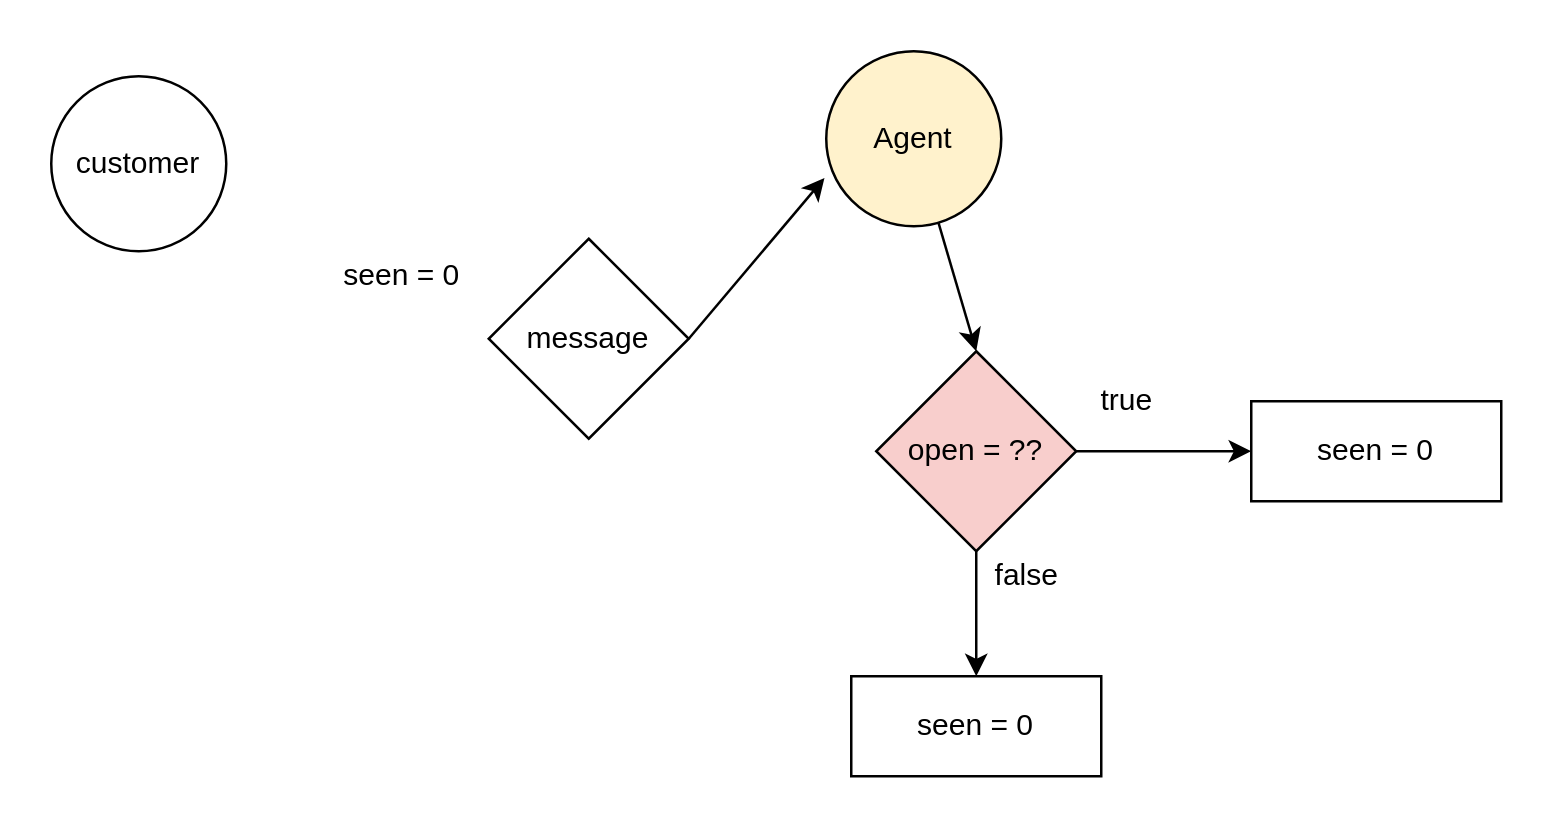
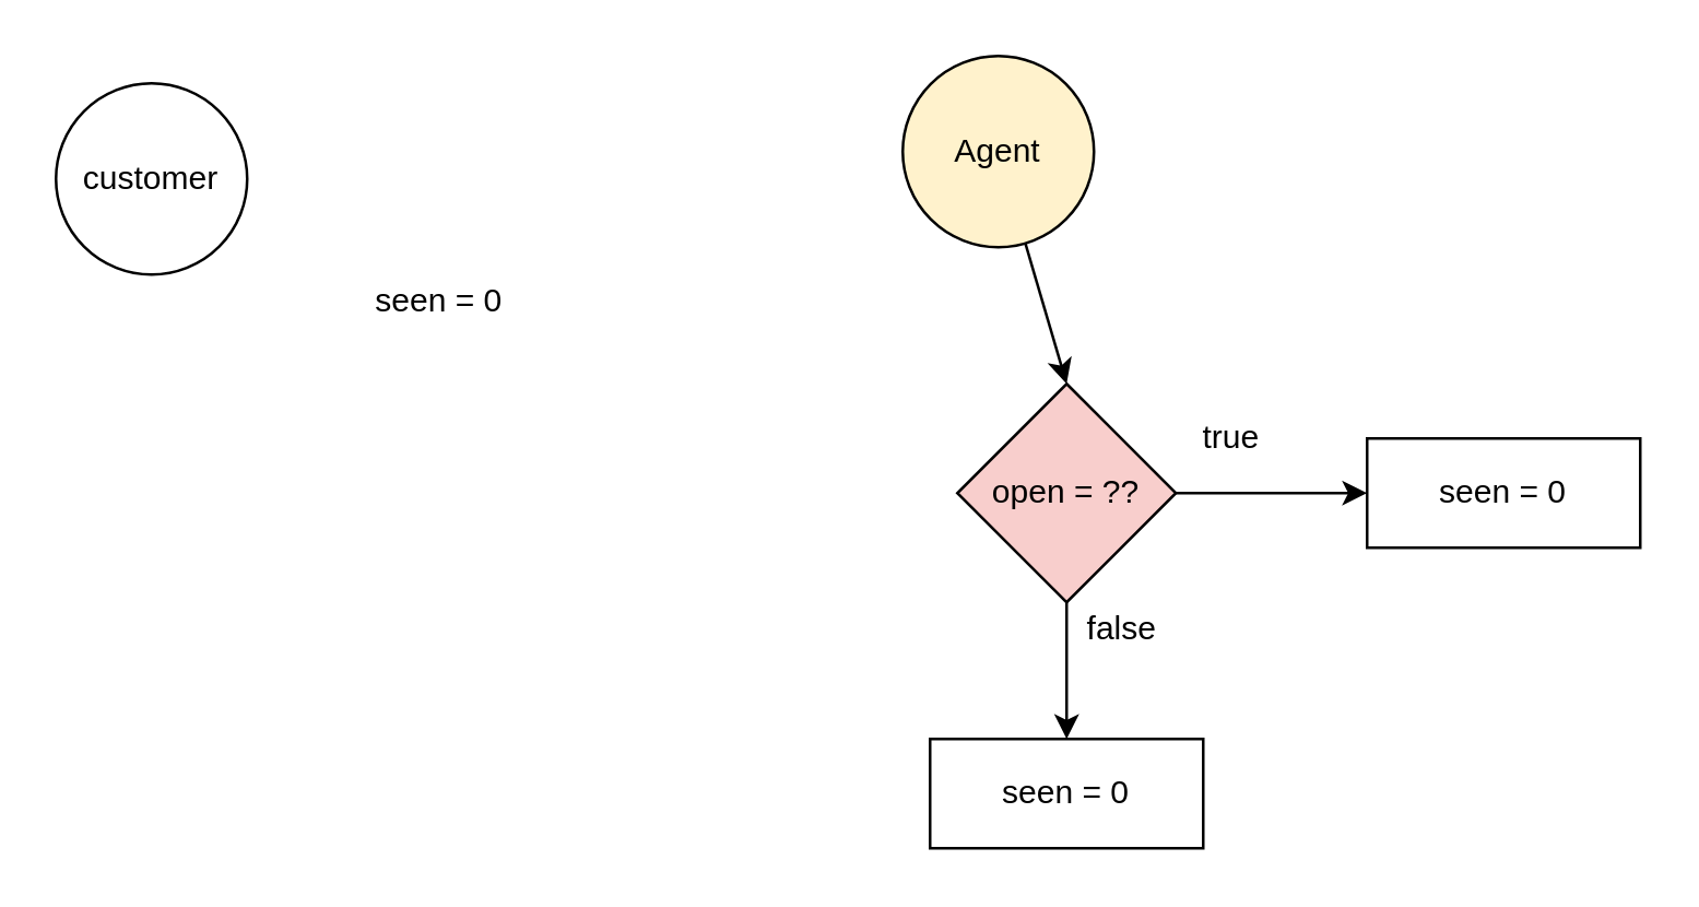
- <mxCell id="7" value="" style="endArrow=classic;html=1;exitX=1;exitY=0.5;exitDx=0;exitDy=0;entryX=-0.01;entryY=0.724;entryDx=0;entryDy=0;entryPerimeter=0;" edge="1" parent="1" source="5" target="4"><mxGeometry width="50" height="50" relative="1" as="geometry"><mxPoint x="260" y="140" as="sourcePoint" /><mxPoint x="310.089" y="132.661" as="targetPoint" /></mxGeometry></mxCell>
- <mxCell id="5" value="message" style="rhombus;whiteSpace=wrap;html=1;" vertex="1" parent="1"><mxGeometry x="195" y="95" width="80" height="80" as="geometry" /></mxCell>
